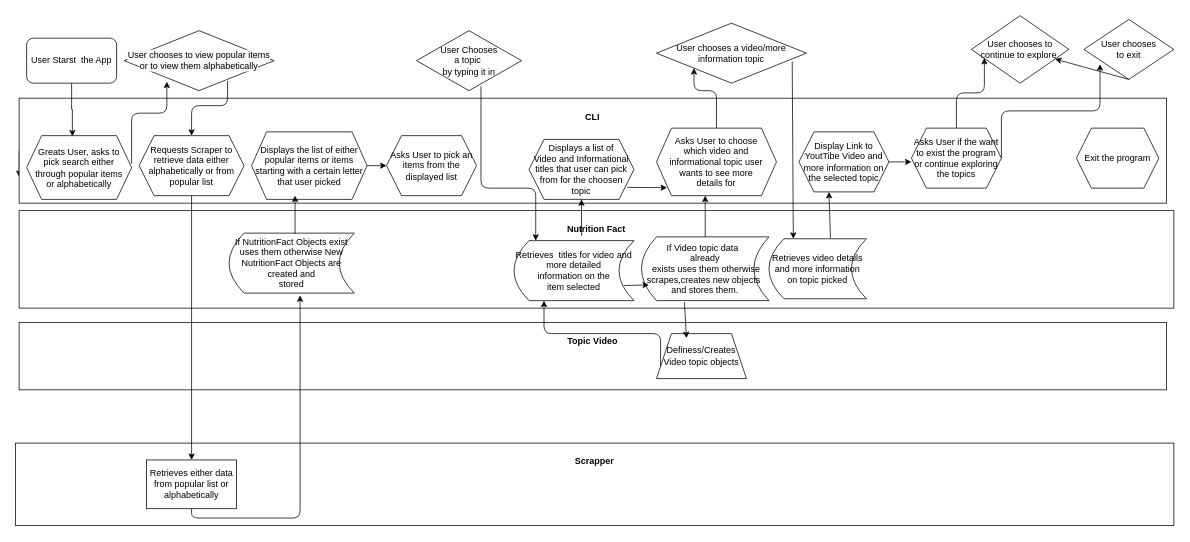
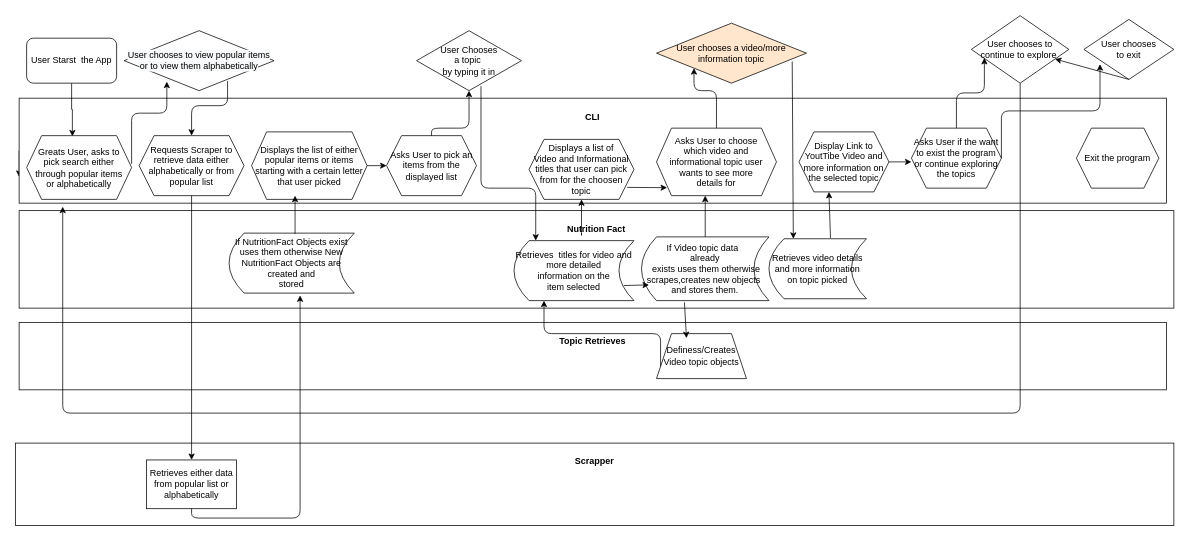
- <mxCell id="29" value="User chooses a video/more information topic" style="rhombus;whiteSpace=wrap;html=1;" vertex="1" parent="1"><mxGeometry x="875" y="30" width="200" height="80" as="geometry" /></mxCell>
+ <mxCell id="29" value="User chooses a video/more information topic" style="rhombus;whiteSpace=wrap;html=1;fillColor=#ffe6cc;" vertex="1" parent="1"><mxGeometry x="875" y="30" width="200" height="80" as="geometry" /></mxCell>
+ <mxCell id="23" value="" style="edgeStyle=elbowEdgeStyle;elbow=vertical;endArrow=classic;html=1;exitX=0.5;exitY=0;exitDx=0;exitDy=0;" edge="1" parent="1" source="20" target="22"><mxGeometry width="50" height="50" relative="1" as="geometry"><mxPoint x="535" y="410" as="sourcePoint" /><mxPoint x="585" y="360" as="targetPoint" /><Array as="points"><mxPoint x="625" y="170" /></Array></mxGeometry></mxCell>
+ <mxCell id="42" value="" style="edgeStyle=elbowEdgeStyle;elbow=vertical;endArrow=classic;html=1;entryX=0.038;entryY=1.034;entryDx=0;entryDy=0;entryPerimeter=0;" edge="1" parent="1" source="39" target="3"><mxGeometry width="50" height="50" relative="1" as="geometry"><mxPoint x="695" y="440" as="sourcePoint" /><mxPoint x="745" y="390" as="targetPoint" /><Array as="points"><mxPoint x="615" y="550" /></Array></mxGeometry></mxCell>
- <mxCell id="5" value="&lt;p style=&quot;margin: 0px ; margin-top: 4px ; text-align: center&quot;&gt;&lt;br&gt;&lt;b&gt;Topic Video&lt;/b&gt;&lt;/p&gt;" style="verticalAlign=top;align=left;overflow=fill;fontSize=12;fontFamily=Helvetica;html=1;" vertex="1" parent="1"><mxGeometry x="25" y="429" width="1530" height="90" as="geometry" /></mxCell>
+ <mxCell id="5" value="&lt;p style=&quot;margin: 0px ; margin-top: 4px ; text-align: center&quot;&gt;&lt;br&gt;&lt;b&gt;Topic Retrieves&lt;/b&gt;&lt;/p&gt;" style="verticalAlign=top;align=left;overflow=fill;fontSize=12;fontFamily=Helvetica;html=1;" vertex="1" parent="1"><mxGeometry x="25" y="429" width="1530" height="90" as="geometry" /></mxCell>
